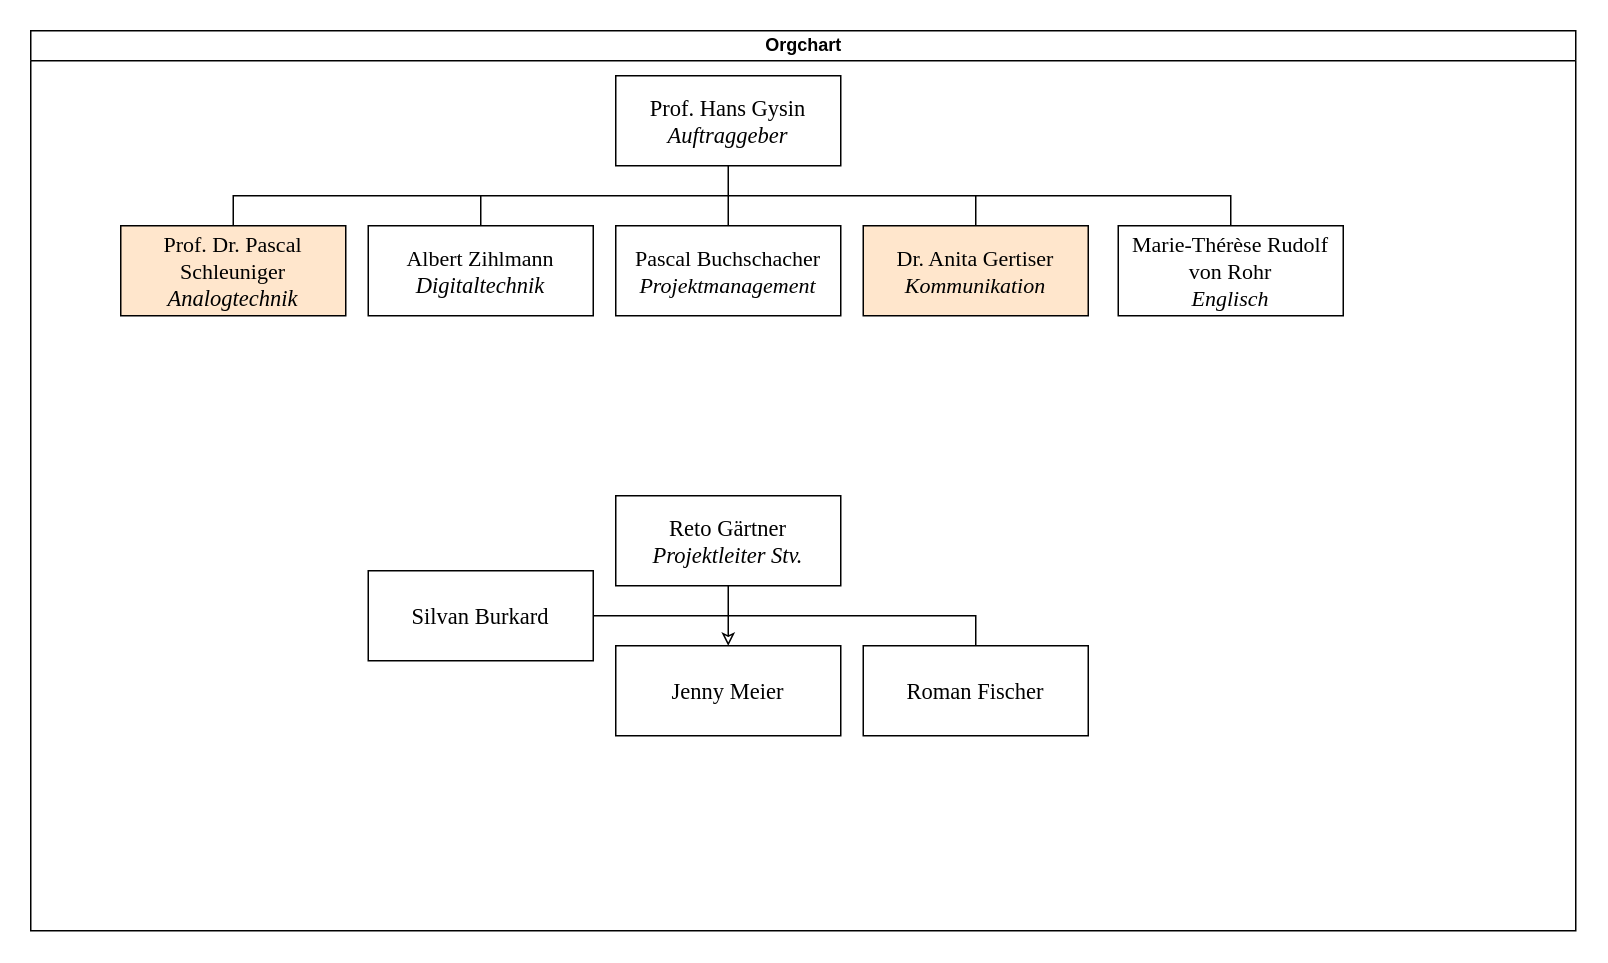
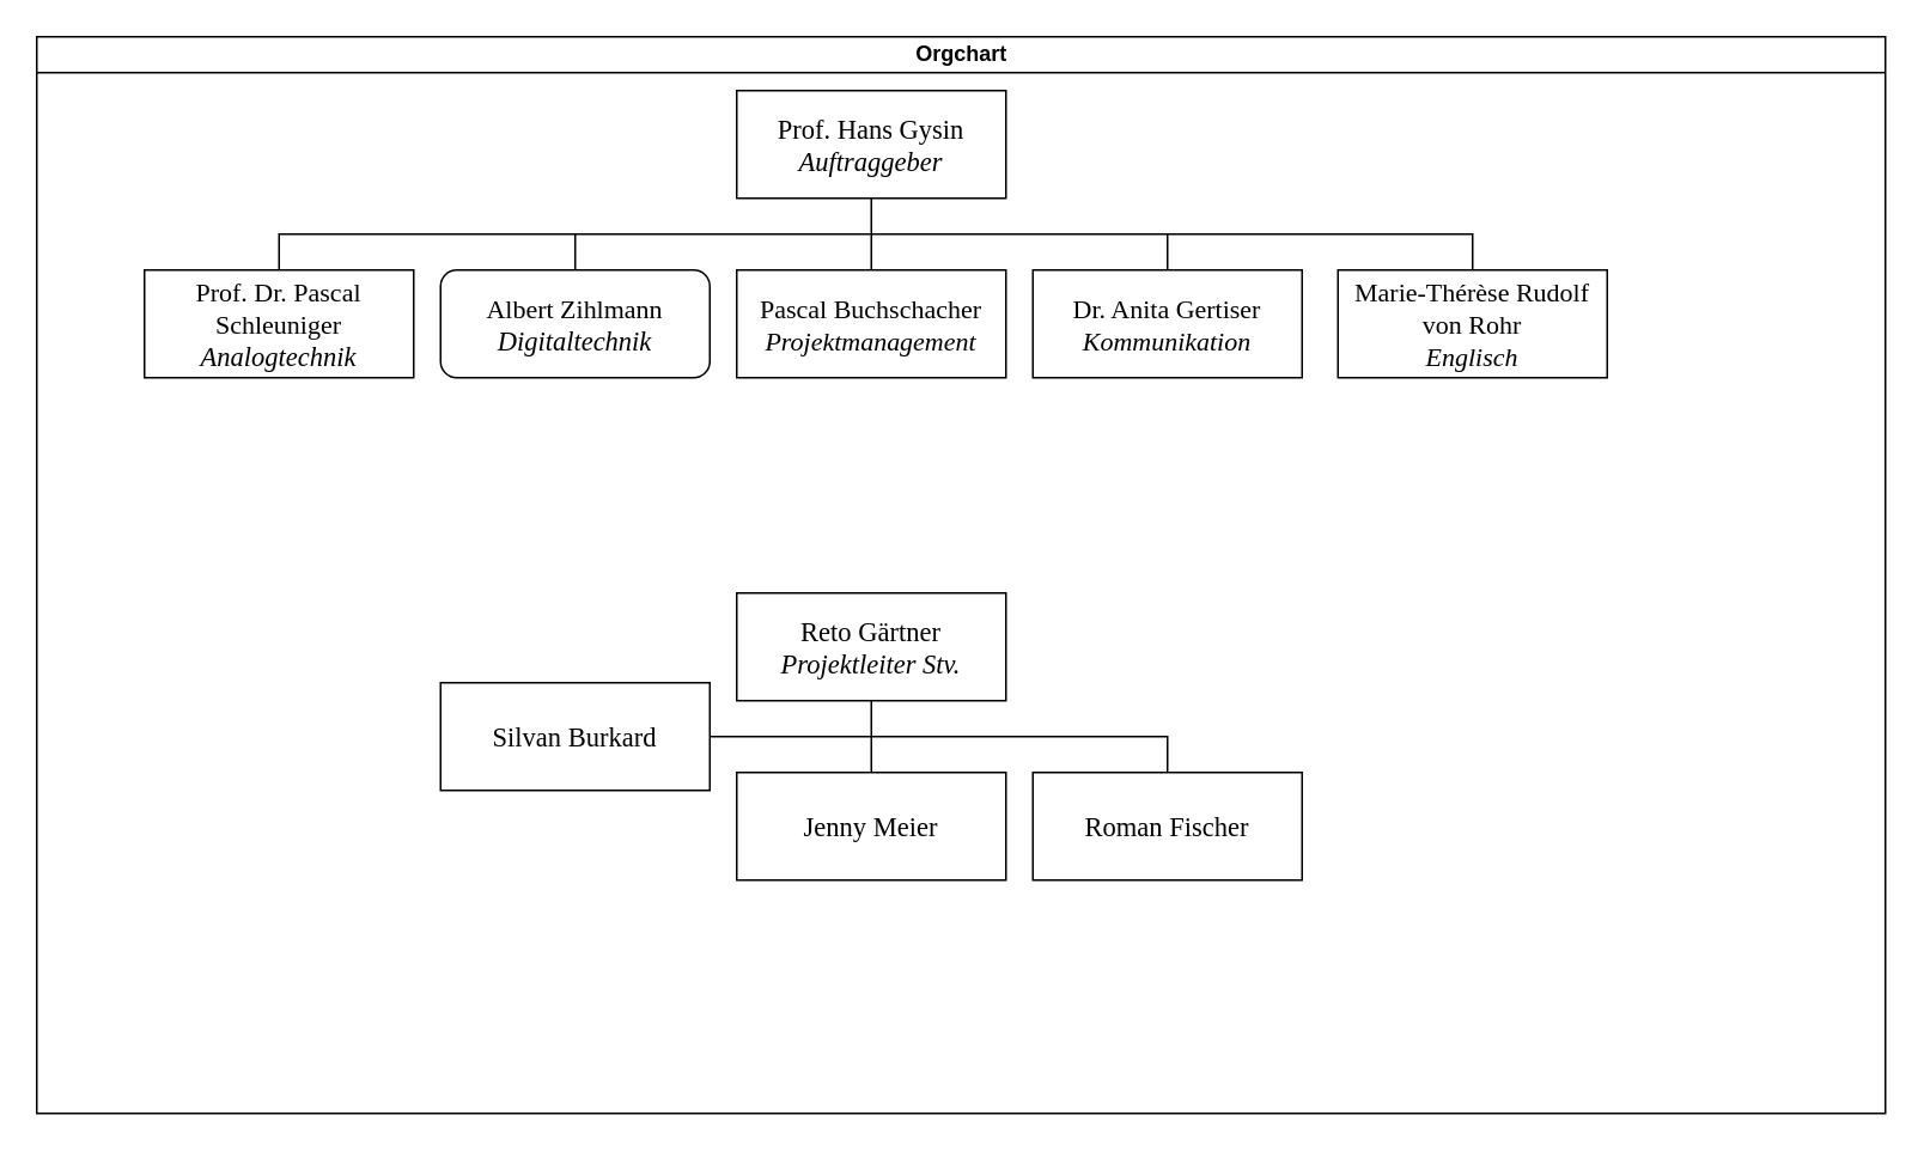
- <mxCell id="5" value="&lt;span lang=&quot;DE&quot; style=&quot;font-size: 11pt ; line-height: 107%&quot;&gt;Prof. Dr. Pascal Schleuniger&lt;/span&gt;&lt;br style=&quot;font-size: 15px&quot;&gt;&lt;i&gt;Analogtechnik&lt;/i&gt;" style="rounded=0;whiteSpace=wrap;html=1;fontFamily=Cambria;FType=g;fontSize=15;fillColor=#ffe6cc;" vertex="1" parent="2"><mxGeometry x="60" y="130" width="150" height="60" as="geometry" /></mxCell>
+ <mxCell id="5" value="&lt;span lang=&quot;DE&quot; style=&quot;font-size: 11pt ; line-height: 107%&quot;&gt;Prof. Dr. Pascal Schleuniger&lt;/span&gt;&lt;br style=&quot;font-size: 15px&quot;&gt;&lt;i&gt;Analogtechnik&lt;/i&gt;" style="rounded=0;whiteSpace=wrap;html=1;fontFamily=Cambria;FType=g;fontSize=15;" vertex="1" parent="2"><mxGeometry x="60" y="130" width="150" height="60" as="geometry" /></mxCell>
- <mxCell id="6" value="&lt;span lang=&quot;DE&quot; style=&quot;font-size: 11.0pt ; line-height: 107% ; font-family: &amp;#34;cambria&amp;#34; , serif&quot;&gt;Albert Zihlmann&lt;/span&gt;&lt;br style=&quot;font-size: 15px&quot;&gt;&lt;i&gt;Digitaltechnik&lt;/i&gt;" style="rounded=0;whiteSpace=wrap;html=1;fontFamily=Cambria;FType=g;fontSize=15;" vertex="1" parent="2"><mxGeometry x="225" y="130" width="150" height="60" as="geometry" /></mxCell>
+ <mxCell id="6" value="&lt;span lang=&quot;DE&quot; style=&quot;font-size: 11.0pt ; line-height: 107% ; font-family: &amp;#34;cambria&amp;#34; , serif&quot;&gt;Albert Zihlmann&lt;/span&gt;&lt;br style=&quot;font-size: 15px&quot;&gt;&lt;i&gt;Digitaltechnik&lt;/i&gt;" style="whiteSpace=wrap;html=1;fontFamily=Cambria;FType=g;fontSize=15;rounded=1;" vertex="1" parent="2"><mxGeometry x="225" y="130" width="150" height="60" as="geometry" /></mxCell>
- <mxCell id="8" value="&lt;span lang=&quot;DE&quot; style=&quot;font-size: 11.0pt ; line-height: 107% ; font-family: &amp;#34;cambria&amp;#34; , serif&quot;&gt;Dr. Anita Gertiser&lt;/span&gt;&lt;br style=&quot;font-size: 15px&quot;&gt;&lt;span lang=&quot;DE&quot; style=&quot;font-size: 11.0pt ; line-height: 107% ; font-family: &amp;#34;cambria&amp;#34; , serif&quot;&gt;&lt;i&gt;Kommunikation&lt;/i&gt;&lt;/span&gt;" style="rounded=0;whiteSpace=wrap;html=1;fontFamily=Cambria;FType=g;fontSize=15;fillColor=#ffe6cc;" vertex="1" parent="2"><mxGeometry x="555" y="130" width="150" height="60" as="geometry" /></mxCell>
+ <mxCell id="8" value="&lt;span lang=&quot;DE&quot; style=&quot;font-size: 11.0pt ; line-height: 107% ; font-family: &amp;#34;cambria&amp;#34; , serif&quot;&gt;Dr. Anita Gertiser&lt;/span&gt;&lt;br style=&quot;font-size: 15px&quot;&gt;&lt;span lang=&quot;DE&quot; style=&quot;font-size: 11.0pt ; line-height: 107% ; font-family: &amp;#34;cambria&amp;#34; , serif&quot;&gt;&lt;i&gt;Kommunikation&lt;/i&gt;&lt;/span&gt;" style="rounded=0;whiteSpace=wrap;html=1;fontFamily=Cambria;FType=g;fontSize=15;" vertex="1" parent="2"><mxGeometry x="555" y="130" width="150" height="60" as="geometry" /></mxCell>
- <mxCell id="11" style="edgeStyle=orthogonalEdgeStyle;rounded=0;orthogonalLoop=1;jettySize=auto;html=1;exitX=0.5;exitY=1;exitDx=0;exitDy=0;entryX=0.5;entryY=0;entryDx=0;entryDy=0;endArrow=classic;endFill=0;fontSize=15;" edge="1" parent="2" source="12" target="15"><mxGeometry relative="1" as="geometry" /></mxCell>
+ <mxCell id="11" style="edgeStyle=orthogonalEdgeStyle;rounded=0;orthogonalLoop=1;jettySize=auto;html=1;exitX=0.5;exitY=1;exitDx=0;exitDy=0;entryX=0.5;entryY=0;entryDx=0;entryDy=0;endArrow=none;endFill=0;fontSize=15;" edge="1" parent="2" source="12" target="15"><mxGeometry relative="1" as="geometry" /></mxCell>
